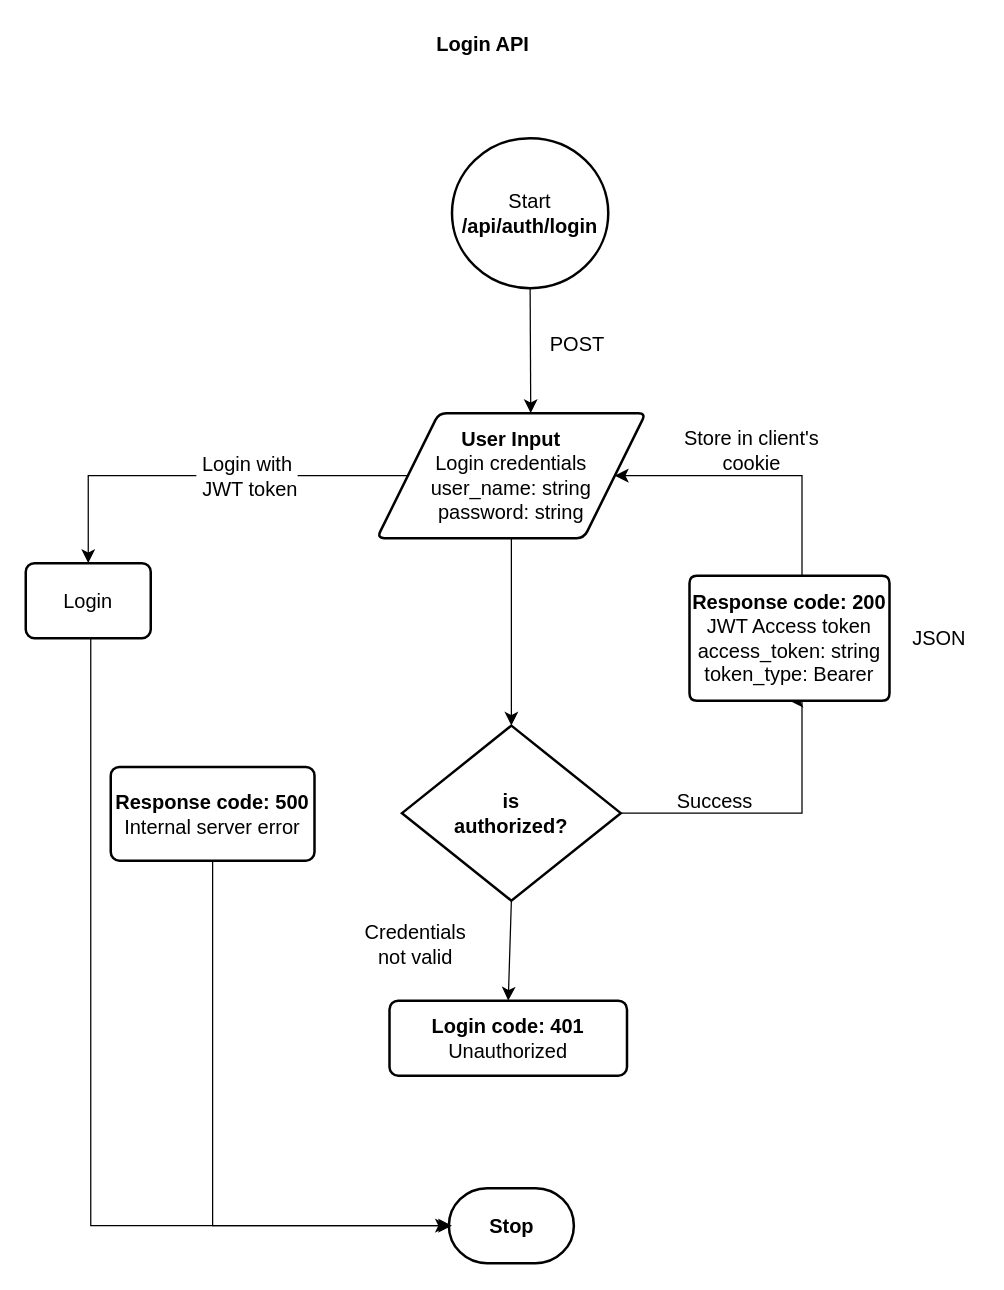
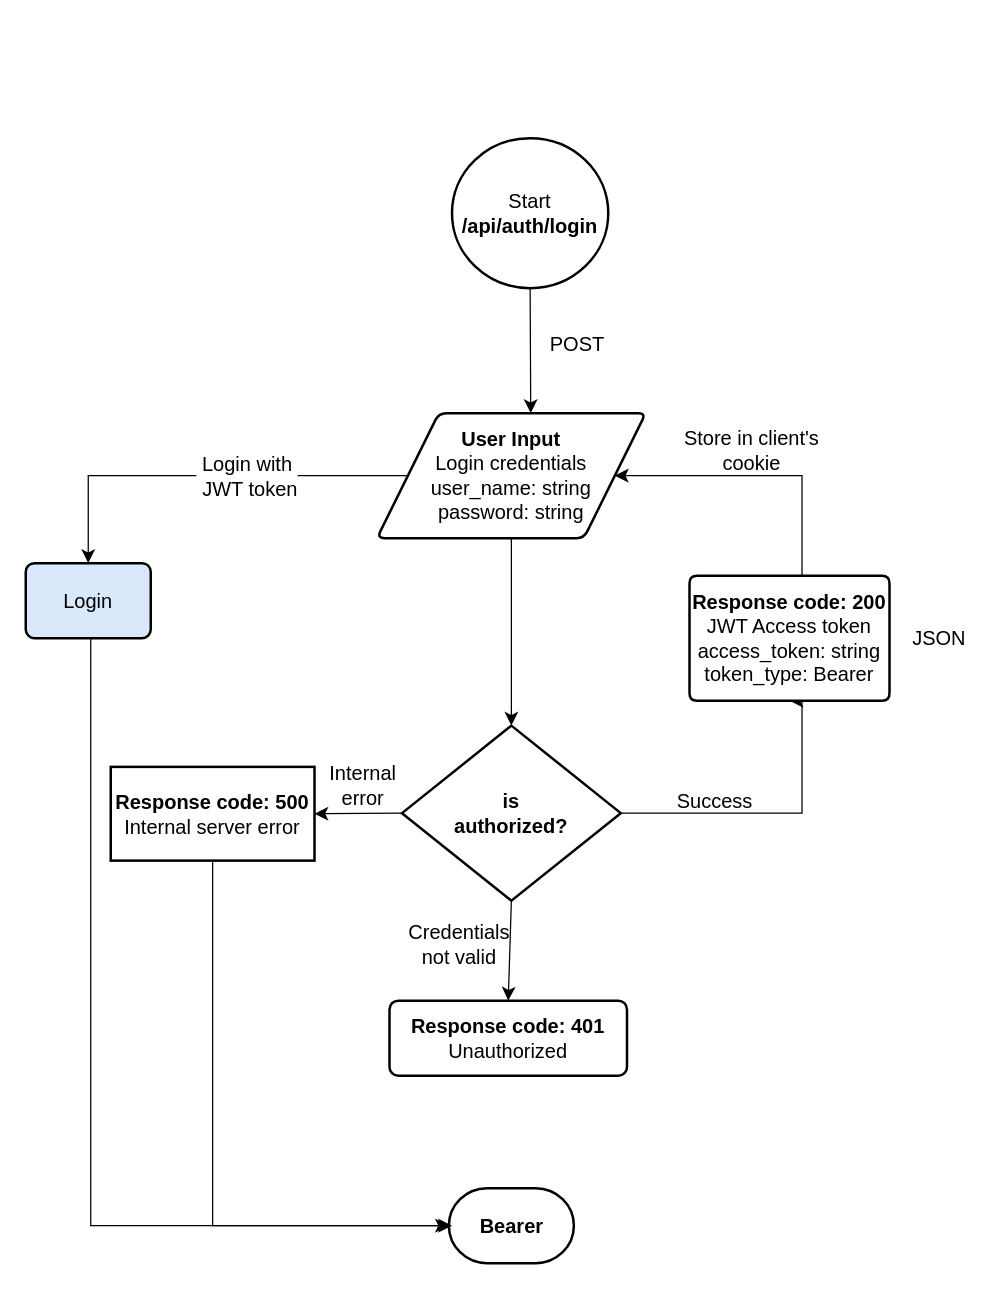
- <mxCell id="4" value="&lt;b&gt;Login API&lt;/b&gt;" style="text;html=1;strokeColor=none;fillColor=none;align=center;verticalAlign=middle;whiteSpace=wrap;rounded=0;fontSize=16;" parent="1" vertex="1"><mxGeometry x="296" y="20" width="180" height="30" as="geometry" /></mxCell>
- <mxCell id="13" value="Login" style="rounded=1;whiteSpace=wrap;html=1;absoluteArcSize=1;arcSize=14;strokeWidth=2;fontSize=16;" parent="1" vertex="1"><mxGeometry x="20" y="450" width="100" height="60" as="geometry" /></mxCell>
+ <mxCell id="13" value="Login" style="rounded=1;whiteSpace=wrap;html=1;absoluteArcSize=1;arcSize=14;strokeWidth=2;fontSize=16;fillColor=#dae8fc;" parent="1" vertex="1"><mxGeometry x="20" y="450" width="100" height="60" as="geometry" /></mxCell>
+ <mxCell id="24" value="Internal error" style="text;html=1;strokeColor=none;fillColor=none;align=center;verticalAlign=middle;whiteSpace=wrap;rounded=0;fontSize=16;" parent="1" vertex="1"><mxGeometry x="260" y="613" width="60" height="30" as="geometry" /></mxCell>
+ <mxCell id="20" value="" style="endArrow=classic;html=1;rounded=0;fontSize=12;startSize=8;endSize=8;curved=1;exitX=0;exitY=0.5;exitDx=0;exitDy=0;exitPerimeter=0;entryX=1;entryY=0.5;entryDx=0;entryDy=0;" parent="1" source="6" target="18" edge="1"><mxGeometry width="50" height="50" relative="1" as="geometry"><mxPoint x="361" y="820" as="sourcePoint" /><mxPoint x="411" y="770" as="targetPoint" /></mxGeometry></mxCell>
- <mxCell id="18" value="&lt;b&gt;Response code: 500&lt;/b&gt;&lt;br&gt;Internal server error" style="rounded=1;whiteSpace=wrap;html=1;absoluteArcSize=1;arcSize=14;strokeWidth=2;fontSize=16;" parent="1" vertex="1"><mxGeometry x="88" y="613" width="163" height="75" as="geometry" /></mxCell>
+ <mxCell id="18" value="&lt;b&gt;Response code: 500&lt;/b&gt;&lt;br&gt;Internal server error" style="whiteSpace=wrap;html=1;absoluteArcSize=1;arcSize=14;strokeWidth=2;fontSize=16;rounded=0;" parent="1" vertex="1"><mxGeometry x="88" y="613" width="163" height="75" as="geometry" /></mxCell>
- <mxCell id="22" value="Credentials not valid" style="text;html=1;strokeColor=none;fillColor=none;align=center;verticalAlign=middle;whiteSpace=wrap;rounded=0;fontSize=16;" parent="1" vertex="1"><mxGeometry x="297" y="740" width="70" height="30" as="geometry" /></mxCell>
+ <mxCell id="22" value="Credentials not valid" style="text;html=1;strokeColor=none;fillColor=none;align=center;verticalAlign=middle;whiteSpace=wrap;rounded=0;fontSize=16;" parent="1" vertex="1"><mxGeometry x="332" y="740" width="70" height="30" as="geometry" /></mxCell>
- <mxCell id="16" value="&lt;b&gt;Login code: 401&lt;/b&gt;&lt;br&gt;Unauthorized" style="rounded=1;whiteSpace=wrap;html=1;absoluteArcSize=1;arcSize=14;strokeWidth=2;fontSize=16;" parent="1" vertex="1"><mxGeometry x="311" y="800" width="190" height="60" as="geometry" /></mxCell>
+ <mxCell id="16" value="&lt;b&gt;Response code: 401&lt;/b&gt;&lt;br&gt;Unauthorized" style="rounded=1;whiteSpace=wrap;html=1;absoluteArcSize=1;arcSize=14;strokeWidth=2;fontSize=16;" parent="1" vertex="1"><mxGeometry x="311" y="800" width="190" height="60" as="geometry" /></mxCell>
- <mxCell id="19" value="&lt;b&gt;Stop&lt;/b&gt;" style="strokeWidth=2;html=1;shape=mxgraph.flowchart.terminator;whiteSpace=wrap;fontSize=16;" parent="1" vertex="1"><mxGeometry x="358.5" y="950" width="100" height="60" as="geometry" /></mxCell>
+ <mxCell id="19" value="&lt;b&gt;Bearer&lt;/b&gt;" style="strokeWidth=2;html=1;shape=mxgraph.flowchart.terminator;whiteSpace=wrap;fontSize=16;" parent="1" vertex="1"><mxGeometry x="358.5" y="950" width="100" height="60" as="geometry" /></mxCell>
